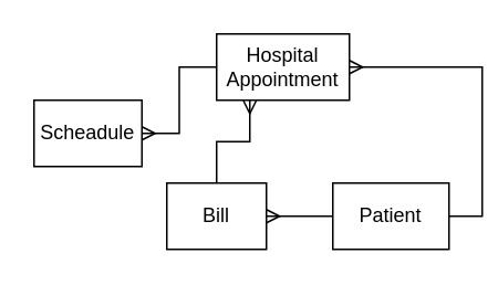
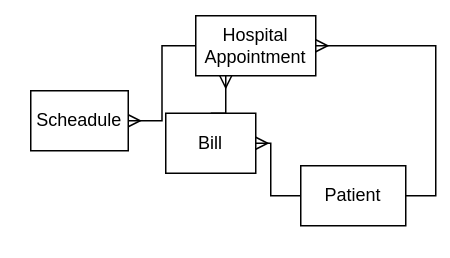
- <mxCell id="4" value="Hospital&lt;br&gt;Appointment" style="rounded=0;whiteSpace=wrap;html=1;" vertex="1" parent="1"><mxGeometry x="130" y="20" width="80" height="40" as="geometry" /></mxCell>
+ <mxCell id="4" value="Hospital&lt;br&gt;Appointment" style="rounded=0;whiteSpace=wrap;html=1;" vertex="1" parent="1"><mxGeometry x="130" y="10" width="80" height="40" as="geometry" /></mxCell>
- <mxCell id="6" value="Bill" style="rounded=0;whiteSpace=wrap;html=1;" vertex="1" parent="1"><mxGeometry x="100" y="110" width="60" height="40" as="geometry" /></mxCell>
+ <mxCell id="6" value="Bill" style="rounded=0;whiteSpace=wrap;html=1;" vertex="1" parent="1"><mxGeometry x="110" y="75" width="60" height="40" as="geometry" /></mxCell>
